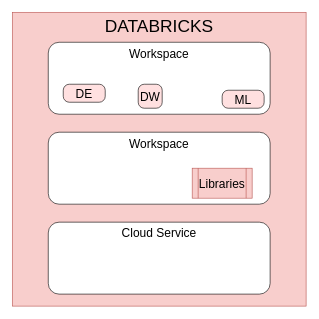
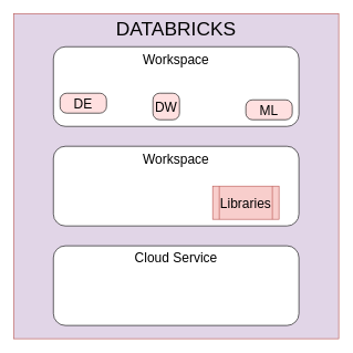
- <mxCell id="2" value="DATABRICKS" style="whiteSpace=wrap;html=1;aspect=fixed;verticalAlign=top;fontSize=29;fillColor=#f8cecc;strokeColor=#b85450;" parent="1" vertex="1"><mxGeometry x="20" y="20" width="490" height="490" as="geometry" /></mxCell>
+ <mxCell id="2" value="DATABRICKS" style="whiteSpace=wrap;html=1;aspect=fixed;verticalAlign=top;fontSize=29;fillColor=#e1d5e7;strokeColor=#b85450;" parent="1" vertex="1"><mxGeometry x="20" y="20" width="490" height="490" as="geometry" /></mxCell>
- <mxCell id="7" value="DE" style="html=1;outlineConnect=0;whiteSpace=wrap;fillColor=#FFE0E0;shape=mxgraph.archimate3.application;archiType=rounded;fontSize=20;" vertex="1" parent="1"><mxGeometry x="105" y="140" width="70" height="30" as="geometry" /></mxCell>
+ <mxCell id="7" value="DE" style="html=1;outlineConnect=0;whiteSpace=wrap;fillColor=#FFE0E0;shape=mxgraph.archimate3.application;archiType=rounded;fontSize=20;" vertex="1" parent="1"><mxGeometry x="90" y="140" width="70" height="30" as="geometry" /></mxCell>
